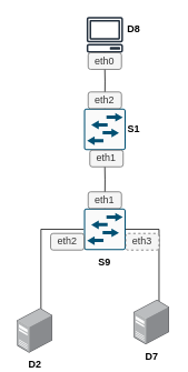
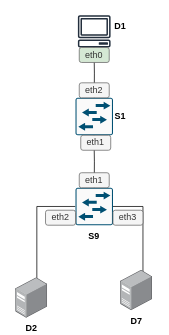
- <mxCell id="16" value="&lt;b&gt;D8&lt;/b&gt;" style="text;html=1;strokeColor=none;fillColor=none;align=center;verticalAlign=middle;whiteSpace=wrap;rounded=0;" parent="1" vertex="1"><mxGeometry x="130" y="20" width="60" height="30" as="geometry" /></mxCell>
+ <mxCell id="16" value="&lt;b&gt;D1&lt;/b&gt;" style="text;html=1;strokeColor=none;fillColor=none;align=center;verticalAlign=middle;whiteSpace=wrap;rounded=0;" parent="1" vertex="1"><mxGeometry x="130" y="20" width="60" height="30" as="geometry" /></mxCell>
- <mxCell id="19" value="eth0" style="rounded=1;whiteSpace=wrap;html=1;fillColor=#f5f5f5;fontColor=#333333;strokeColor=#666666;" parent="1" vertex="1"><mxGeometry x="105" y="62.87" width="40" height="20" as="geometry" /></mxCell>
+ <mxCell id="19" value="eth0" style="rounded=1;whiteSpace=wrap;html=1;fillColor=#d5e8d4;fontColor=#333333;strokeColor=#666666;" parent="1" vertex="1"><mxGeometry x="105" y="62.87" width="40" height="20" as="geometry" /></mxCell>
- <mxCell id="15" value="eth3" style="rounded=1;whiteSpace=wrap;html=1;fillColor=#f5f5f5;fontColor=#333333;strokeColor=#666666;dashed=1;" parent="1" vertex="1"><mxGeometry x="150" y="280" width="40" height="20" as="geometry" /></mxCell>
+ <mxCell id="15" value="eth3" style="rounded=1;whiteSpace=wrap;html=1;fillColor=#f5f5f5;fontColor=#333333;strokeColor=#666666;" parent="1" vertex="1"><mxGeometry x="150" y="280" width="40" height="20" as="geometry" /></mxCell>
